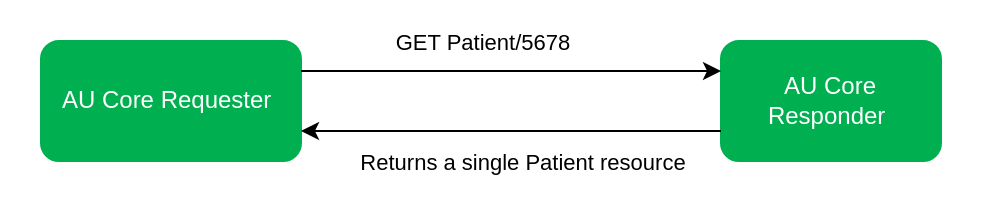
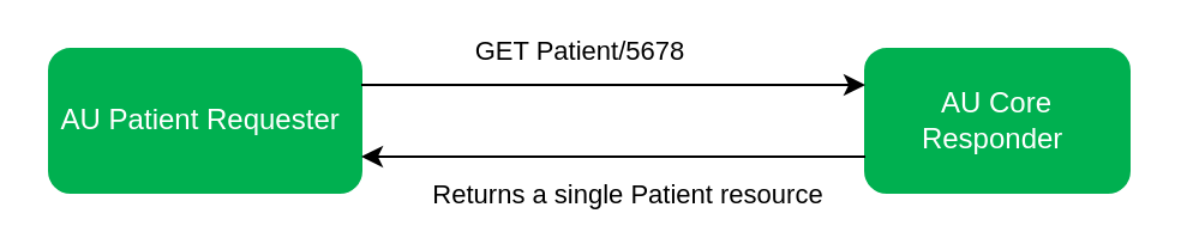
- <mxCell id="2" value="&lt;div&gt;AU Core Requester&amp;nbsp;&lt;/div&gt;" style="rounded=1;whiteSpace=wrap;html=1;fillColor=#00b050;strokeColor=#00b050;labelBackgroundColor=none;fontColor=#ffffff;" parent="1" vertex="1"><mxGeometry x="20" y="20" width="130" height="60" as="geometry" /></mxCell>
+ <mxCell id="2" value="&lt;div&gt;AU Patient Requester&amp;nbsp;&lt;/div&gt;" style="rounded=1;whiteSpace=wrap;html=1;fillColor=#00b050;strokeColor=#00b050;labelBackgroundColor=none;fontColor=#ffffff;" parent="1" vertex="1"><mxGeometry x="20" y="20" width="130" height="60" as="geometry" /></mxCell>
